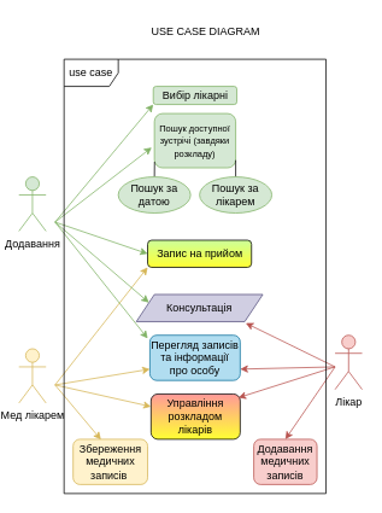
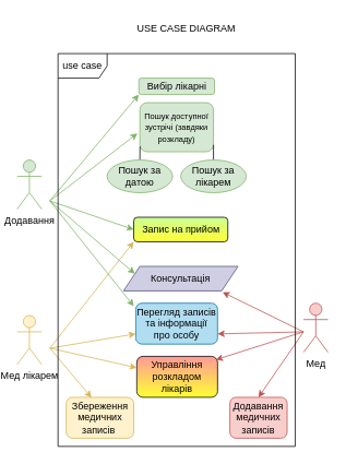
- <mxCell id="22" value="Лікар" style="shape=umlActor;verticalLabelPosition=bottom;verticalAlign=top;html=1;outlineConnect=0;fillColor=#f8cecc;strokeColor=#b85450;" vertex="1" parent="1"><mxGeometry x="370" y="370" width="30" height="60" as="geometry" /></mxCell>
+ <mxCell id="22" value="Мед" style="shape=umlActor;verticalLabelPosition=bottom;verticalAlign=top;html=1;outlineConnect=0;fillColor=#f8cecc;strokeColor=#b85450;" vertex="1" parent="1"><mxGeometry x="370" y="370" width="30" height="60" as="geometry" /></mxCell>
